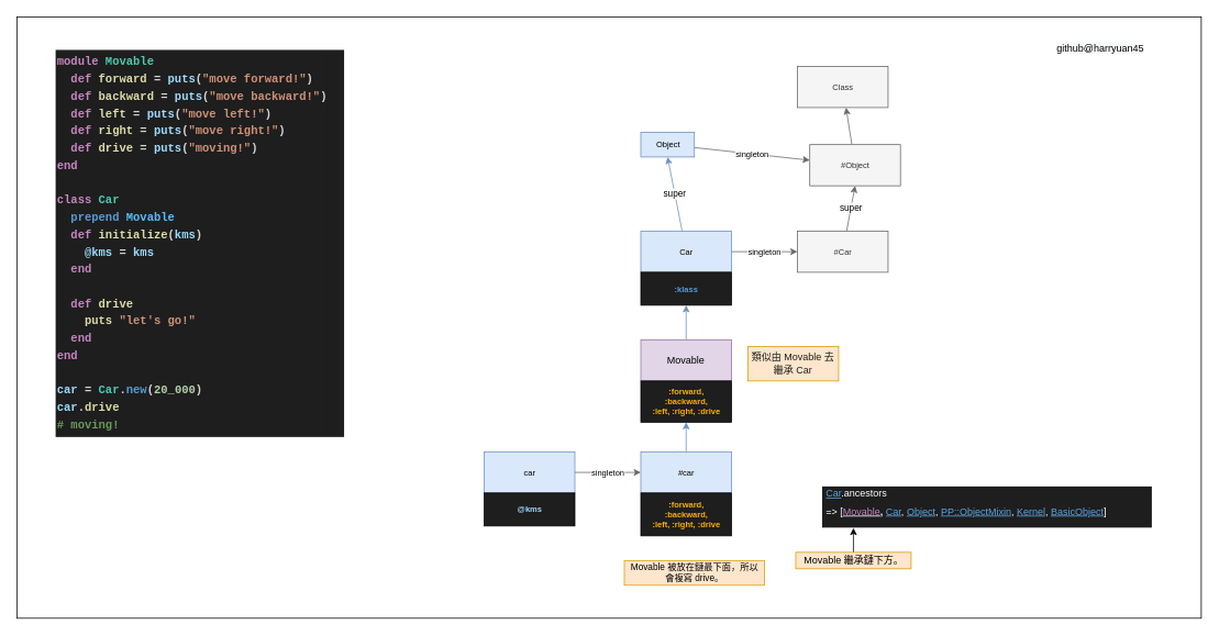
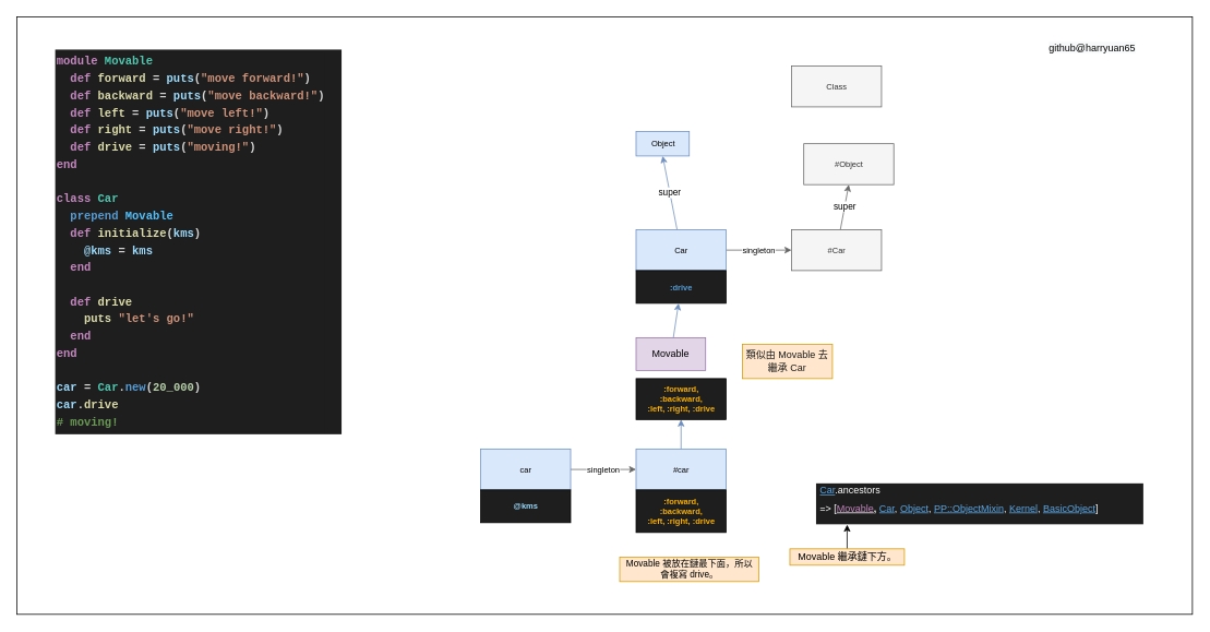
- <mxCell id="30" value="&lt;meta charset=&quot;utf-8&quot;&gt;&lt;span style=&quot;color: rgb(0, 0, 0); font-family: helvetica; font-size: 12px; font-style: normal; font-weight: 400; letter-spacing: normal; text-align: center; text-indent: 0px; text-transform: none; word-spacing: 0px; background-color: rgb(248, 249, 250); display: inline; float: none;&quot;&gt;github@harryuan45&lt;/span&gt;" style="text;whiteSpace=wrap;html=1;" parent="1" vertex="1"><mxGeometry x="1280" y="44" width="130" height="30" as="geometry" /></mxCell>
+ <mxCell id="30" value="&lt;meta charset=&quot;utf-8&quot;&gt;&lt;span style=&quot;color: rgb(0, 0, 0); font-family: helvetica; font-size: 12px; font-style: normal; font-weight: 400; letter-spacing: normal; text-align: center; text-indent: 0px; text-transform: none; word-spacing: 0px; background-color: rgb(248, 249, 250); display: inline; float: none;&quot;&gt;github@harryuan65&lt;/span&gt;" style="text;whiteSpace=wrap;html=1;" parent="1" vertex="1"><mxGeometry x="1280" y="44" width="130" height="30" as="geometry" /></mxCell>
- <mxCell id="5" value="" style="edgeStyle=none;html=1;fontSize=10;fillColor=#f5f5f5;strokeColor=#666666;" parent="1" source="6" target="7" edge="1"><mxGeometry relative="1" as="geometry" /></mxCell>
- <mxCell id="3" value="singleton" style="edgeStyle=none;html=1;fontSize=10;fillColor=#f5f5f5;strokeColor=#666666;" parent="1" source="4" target="6" edge="1"><mxGeometry relative="1" as="geometry"><mxPoint as="offset" /></mxGeometry></mxCell>
- <mxCell id="21" value="&lt;font color=&quot;#569cd6&quot;&gt;:klass&lt;/font&gt;" style="html=1;fontSize=10;fillColor=#1E1E1E;fontStyle=1" parent="1" vertex="1"><mxGeometry x="777" y="330" width="110" height="40" as="geometry" /></mxCell>
+ <mxCell id="21" value="&lt;font color=&quot;#569cd6&quot;&gt;:drive&lt;/font&gt;" style="html=1;fontSize=10;fillColor=#1E1E1E;fontStyle=1" parent="1" vertex="1"><mxGeometry x="777" y="330" width="110" height="40" as="geometry" /></mxCell>
- <mxCell id="23" value="Movable" style="whiteSpace=wrap;html=1;fillColor=#e1d5e7;strokeColor=#9673a6;" parent="1" vertex="1"><mxGeometry x="777" y="412" width="110" height="50" as="geometry" /></mxCell>
+ <mxCell id="23" value="Movable" style="whiteSpace=wrap;html=1;fillColor=#e1d5e7;strokeColor=#9673a6;" parent="1" vertex="1"><mxGeometry x="777" y="412" width="85" height="40" as="geometry" /></mxCell>
